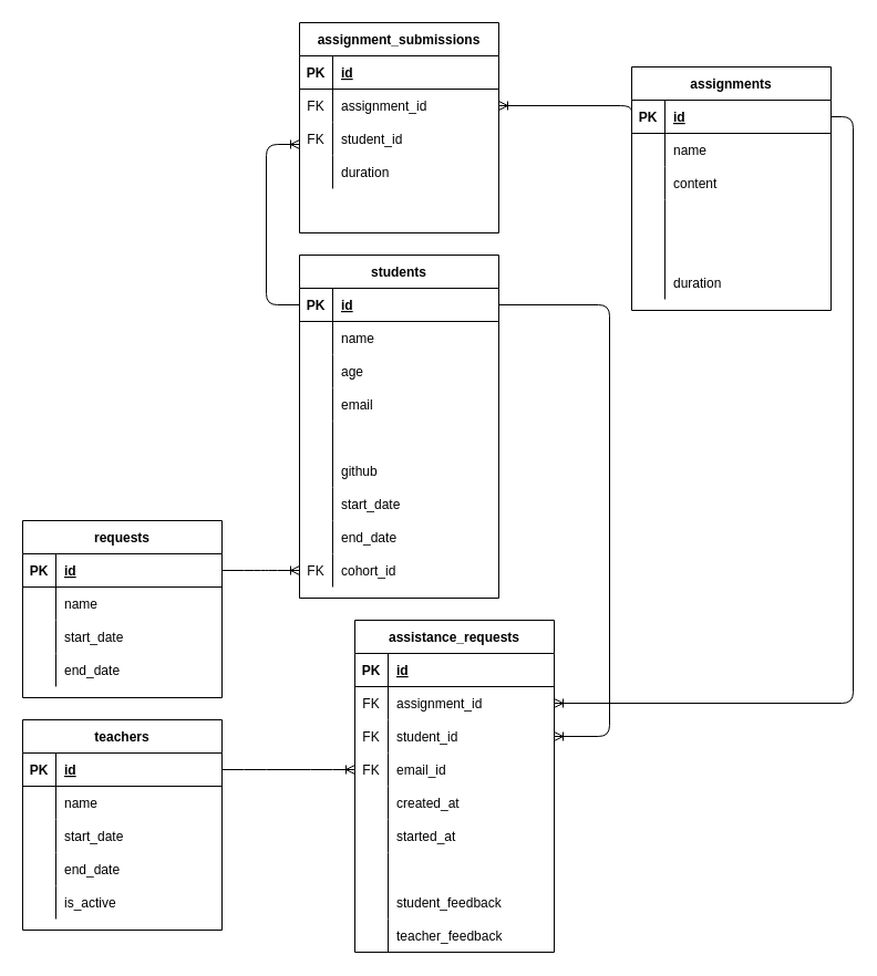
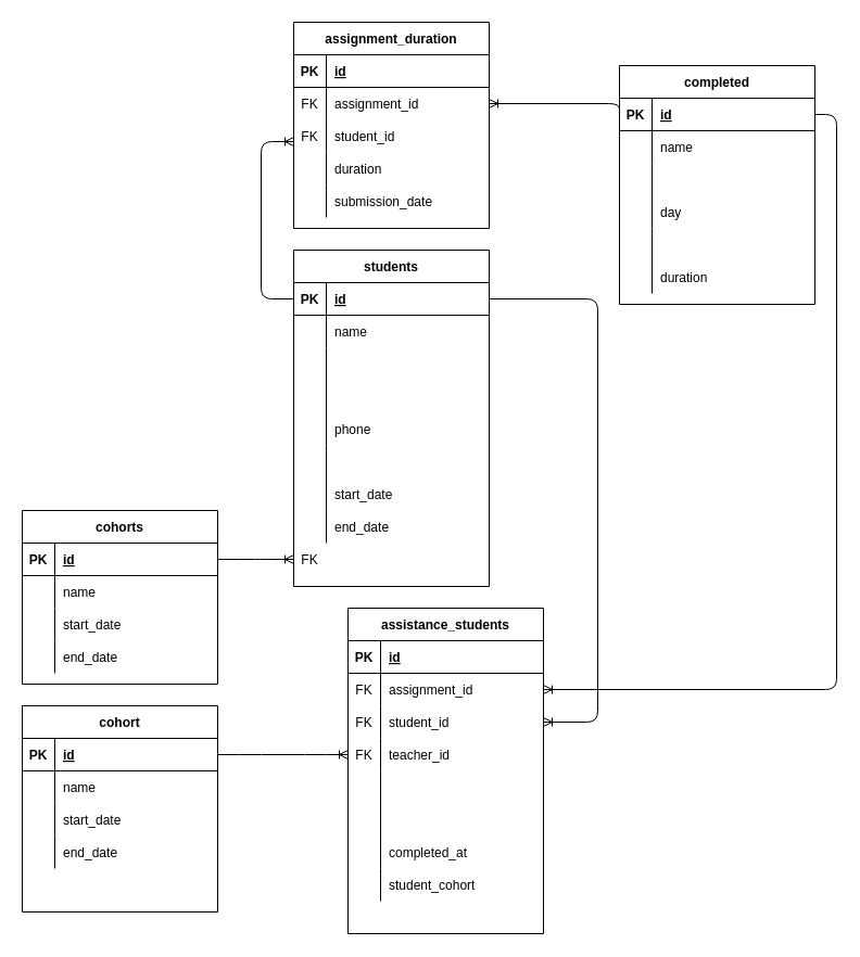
- <mxCell id="32" value="assignment_submissions" style="shape=table;startSize=30;container=1;collapsible=1;childLayout=tableLayout;fixedRows=1;rowLines=0;fontStyle=1;align=center;resizeLast=1;" vertex="1" parent="1"><mxGeometry x="270" y="20" width="180" height="190" as="geometry" /></mxCell>
+ <mxCell id="32" value="assignment_duration" style="shape=table;startSize=30;container=1;collapsible=1;childLayout=tableLayout;fixedRows=1;rowLines=0;fontStyle=1;align=center;resizeLast=1;" vertex="1" parent="1"><mxGeometry x="270" y="20" width="180" height="190" as="geometry" /></mxCell>
- <mxCell id="109" value="assignments" style="shape=table;startSize=30;container=1;collapsible=1;childLayout=tableLayout;fixedRows=1;rowLines=0;fontStyle=1;align=center;resizeLast=1;" vertex="1" parent="1"><mxGeometry x="570" y="60" width="180" height="220" as="geometry" /></mxCell>
+ <mxCell id="109" value="completed" style="shape=table;startSize=30;container=1;collapsible=1;childLayout=tableLayout;fixedRows=1;rowLines=0;fontStyle=1;align=center;resizeLast=1;" vertex="1" parent="1"><mxGeometry x="570" y="60" width="180" height="220" as="geometry" /></mxCell>
- <mxCell id="118" value="content" style="shape=partialRectangle;connectable=0;fillColor=none;top=0;left=0;bottom=0;right=0;align=left;spacingLeft=6;overflow=hidden;" vertex="1" parent="116"><mxGeometry x="30" width="150" height="30" as="geometry" /></mxCell>
+ <mxCell id="47" value="submission_date" style="shape=partialRectangle;connectable=0;fillColor=none;top=0;left=0;bottom=0;right=0;align=left;spacingLeft=6;overflow=hidden;" vertex="1" parent="45"><mxGeometry x="30" width="150" height="30" as="geometry" /></mxCell>
+ <mxCell id="121" value="day" style="shape=partialRectangle;connectable=0;fillColor=none;top=0;left=0;bottom=0;right=0;align=left;spacingLeft=6;overflow=hidden;" vertex="1" parent="119"><mxGeometry x="30" width="150" height="30" as="geometry" /></mxCell>
- <mxCell id="13" value="age" style="shape=partialRectangle;connectable=0;fillColor=none;top=0;left=0;bottom=0;right=0;align=left;spacingLeft=6;overflow=hidden;" vertex="1" parent="11"><mxGeometry x="30" width="150" height="30" as="geometry" /></mxCell>
- <mxCell id="16" value="email" style="shape=partialRectangle;connectable=0;fillColor=none;top=0;left=0;bottom=0;right=0;align=left;spacingLeft=6;overflow=hidden;" vertex="1" parent="14"><mxGeometry x="30" width="150" height="30" as="geometry" /></mxCell>
+ <mxCell id="19" value="phone" style="shape=partialRectangle;connectable=0;fillColor=none;top=0;left=0;bottom=0;right=0;align=left;spacingLeft=6;overflow=hidden;" vertex="1" parent="17"><mxGeometry x="30" width="150" height="30" as="geometry" /></mxCell>
- <mxCell id="22" value="github" style="shape=partialRectangle;connectable=0;fillColor=none;top=0;left=0;bottom=0;right=0;align=left;spacingLeft=6;overflow=hidden;" vertex="1" parent="20"><mxGeometry x="30" width="150" height="30" as="geometry" /></mxCell>
- <mxCell id="95" value="requests" style="shape=table;startSize=30;container=1;collapsible=1;childLayout=tableLayout;fixedRows=1;rowLines=0;fontStyle=1;align=center;resizeLast=1;" vertex="1" parent="1"><mxGeometry x="20" y="470" width="180" height="160" as="geometry" /></mxCell>
+ <mxCell id="95" value="cohorts" style="shape=table;startSize=30;container=1;collapsible=1;childLayout=tableLayout;fixedRows=1;rowLines=0;fontStyle=1;align=center;resizeLast=1;" vertex="1" parent="1"><mxGeometry x="20" y="470" width="180" height="160" as="geometry" /></mxCell>
- <mxCell id="31" value="cohort_id" style="shape=partialRectangle;connectable=0;fillColor=none;top=0;left=0;bottom=0;right=0;align=left;spacingLeft=6;overflow=hidden;" vertex="1" parent="29"><mxGeometry x="30" width="150" height="30" as="geometry" /></mxCell>
- <mxCell id="49" value="assistance_requests" style="shape=table;startSize=30;container=1;collapsible=1;childLayout=tableLayout;fixedRows=1;rowLines=0;fontStyle=1;align=center;resizeLast=1;" vertex="1" parent="1"><mxGeometry x="320" y="560" width="180" height="300" as="geometry" /></mxCell>
+ <mxCell id="49" value="assistance_students" style="shape=table;startSize=30;container=1;collapsible=1;childLayout=tableLayout;fixedRows=1;rowLines=0;fontStyle=1;align=center;resizeLast=1;" vertex="1" parent="1"><mxGeometry x="320" y="560" width="180" height="300" as="geometry" /></mxCell>
- <mxCell id="79" value="teachers" style="shape=table;startSize=30;container=1;collapsible=1;childLayout=tableLayout;fixedRows=1;rowLines=0;fontStyle=1;align=center;resizeLast=1;" vertex="1" parent="1"><mxGeometry x="20" y="650" width="180" height="190" as="geometry" /></mxCell>
+ <mxCell id="79" value="cohort" style="shape=table;startSize=30;container=1;collapsible=1;childLayout=tableLayout;fixedRows=1;rowLines=0;fontStyle=1;align=center;resizeLast=1;" vertex="1" parent="1"><mxGeometry x="20" y="650" width="180" height="190" as="geometry" /></mxCell>
- <mxCell id="61" value="email_id" style="shape=partialRectangle;connectable=0;fillColor=none;top=0;left=0;bottom=0;right=0;align=left;spacingLeft=6;overflow=hidden;" vertex="1" parent="59"><mxGeometry x="30" width="150" height="30" as="geometry" /></mxCell>
+ <mxCell id="61" value="teacher_id" style="shape=partialRectangle;connectable=0;fillColor=none;top=0;left=0;bottom=0;right=0;align=left;spacingLeft=6;overflow=hidden;" vertex="1" parent="59"><mxGeometry x="30" width="150" height="30" as="geometry" /></mxCell>
- <mxCell id="64" value="created_at" style="shape=partialRectangle;connectable=0;fillColor=none;top=0;left=0;bottom=0;right=0;align=left;spacingLeft=6;overflow=hidden;" vertex="1" parent="62"><mxGeometry x="30" width="150" height="30" as="geometry" /></mxCell>
- <mxCell id="67" value="started_at" style="shape=partialRectangle;connectable=0;fillColor=none;top=0;left=0;bottom=0;right=0;align=left;spacingLeft=6;overflow=hidden;" vertex="1" parent="65"><mxGeometry x="30" width="150" height="30" as="geometry" /></mxCell>
+ <mxCell id="70" value="completed_at" style="shape=partialRectangle;connectable=0;fillColor=none;top=0;left=0;bottom=0;right=0;align=left;spacingLeft=6;overflow=hidden;" vertex="1" parent="68"><mxGeometry x="30" width="150" height="30" as="geometry" /></mxCell>
- <mxCell id="94" value="is_active" style="shape=partialRectangle;connectable=0;fillColor=none;top=0;left=0;bottom=0;right=0;align=left;spacingLeft=6;overflow=hidden;" vertex="1" parent="92"><mxGeometry x="30" width="150" height="30" as="geometry" /></mxCell>
- <mxCell id="73" value="student_feedback" style="shape=partialRectangle;connectable=0;fillColor=none;top=0;left=0;bottom=0;right=0;align=left;spacingLeft=6;overflow=hidden;" vertex="1" parent="71"><mxGeometry x="30" width="150" height="30" as="geometry" /></mxCell>
+ <mxCell id="73" value="student_cohort" style="shape=partialRectangle;connectable=0;fillColor=none;top=0;left=0;bottom=0;right=0;align=left;spacingLeft=6;overflow=hidden;" vertex="1" parent="71"><mxGeometry x="30" width="150" height="30" as="geometry" /></mxCell>
- <mxCell id="76" value="teacher_feedback" style="shape=partialRectangle;connectable=0;fillColor=none;top=0;left=0;bottom=0;right=0;align=left;spacingLeft=6;overflow=hidden;" vertex="1" parent="74"><mxGeometry x="30" width="150" height="30" as="geometry" /></mxCell>
